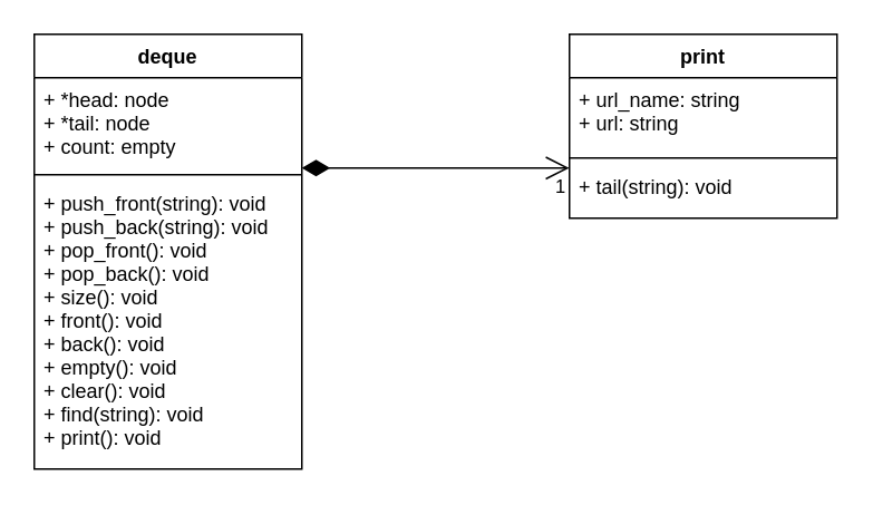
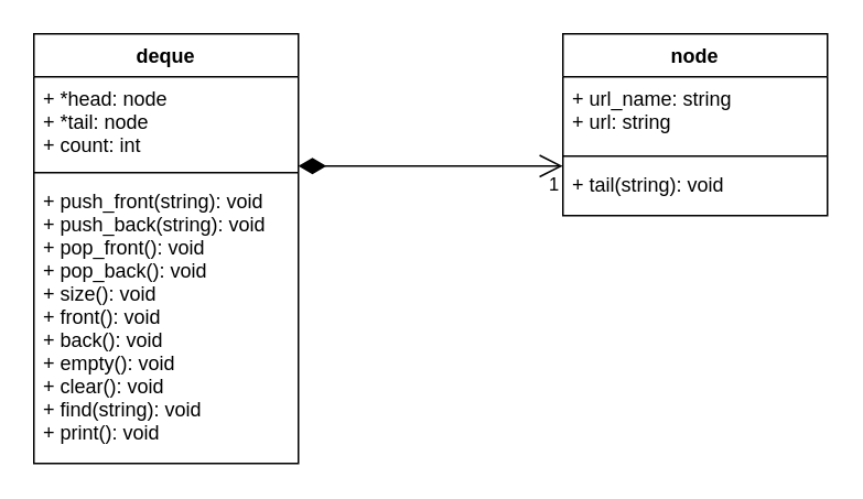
- <mxCell id="7" value="print" style="swimlane;fontStyle=1;align=center;verticalAlign=top;childLayout=stackLayout;horizontal=1;startSize=26;horizontalStack=0;resizeParent=1;resizeParentMax=0;resizeLast=0;collapsible=1;marginBottom=0;" parent="1" vertex="1"><mxGeometry x="340" y="20" width="160" height="110" as="geometry"><mxRectangle x="360" y="40" width="60" height="26" as="alternateBounds" /></mxGeometry></mxCell>
+ <mxCell id="7" value="node" style="swimlane;fontStyle=1;align=center;verticalAlign=top;childLayout=stackLayout;horizontal=1;startSize=26;horizontalStack=0;resizeParent=1;resizeParentMax=0;resizeLast=0;collapsible=1;marginBottom=0;" parent="1" vertex="1"><mxGeometry x="340" y="20" width="160" height="110" as="geometry"><mxRectangle x="360" y="40" width="60" height="26" as="alternateBounds" /></mxGeometry></mxCell>
- <mxCell id="3" value="+ *head: node&#10;+ *tail: node&#10;+ count: empty" style="text;strokeColor=none;fillColor=none;align=left;verticalAlign=top;spacingLeft=4;spacingRight=4;overflow=hidden;rotatable=0;points=[[0,0.5],[1,0.5]];portConstraint=eastwest;" parent="2" vertex="1"><mxGeometry y="26" width="160" height="54" as="geometry" /></mxCell>
+ <mxCell id="3" value="+ *head: node&#10;+ *tail: node&#10;+ count: int" style="text;strokeColor=none;fillColor=none;align=left;verticalAlign=top;spacingLeft=4;spacingRight=4;overflow=hidden;rotatable=0;points=[[0,0.5],[1,0.5]];portConstraint=eastwest;" parent="2" vertex="1"><mxGeometry y="26" width="160" height="54" as="geometry" /></mxCell>
